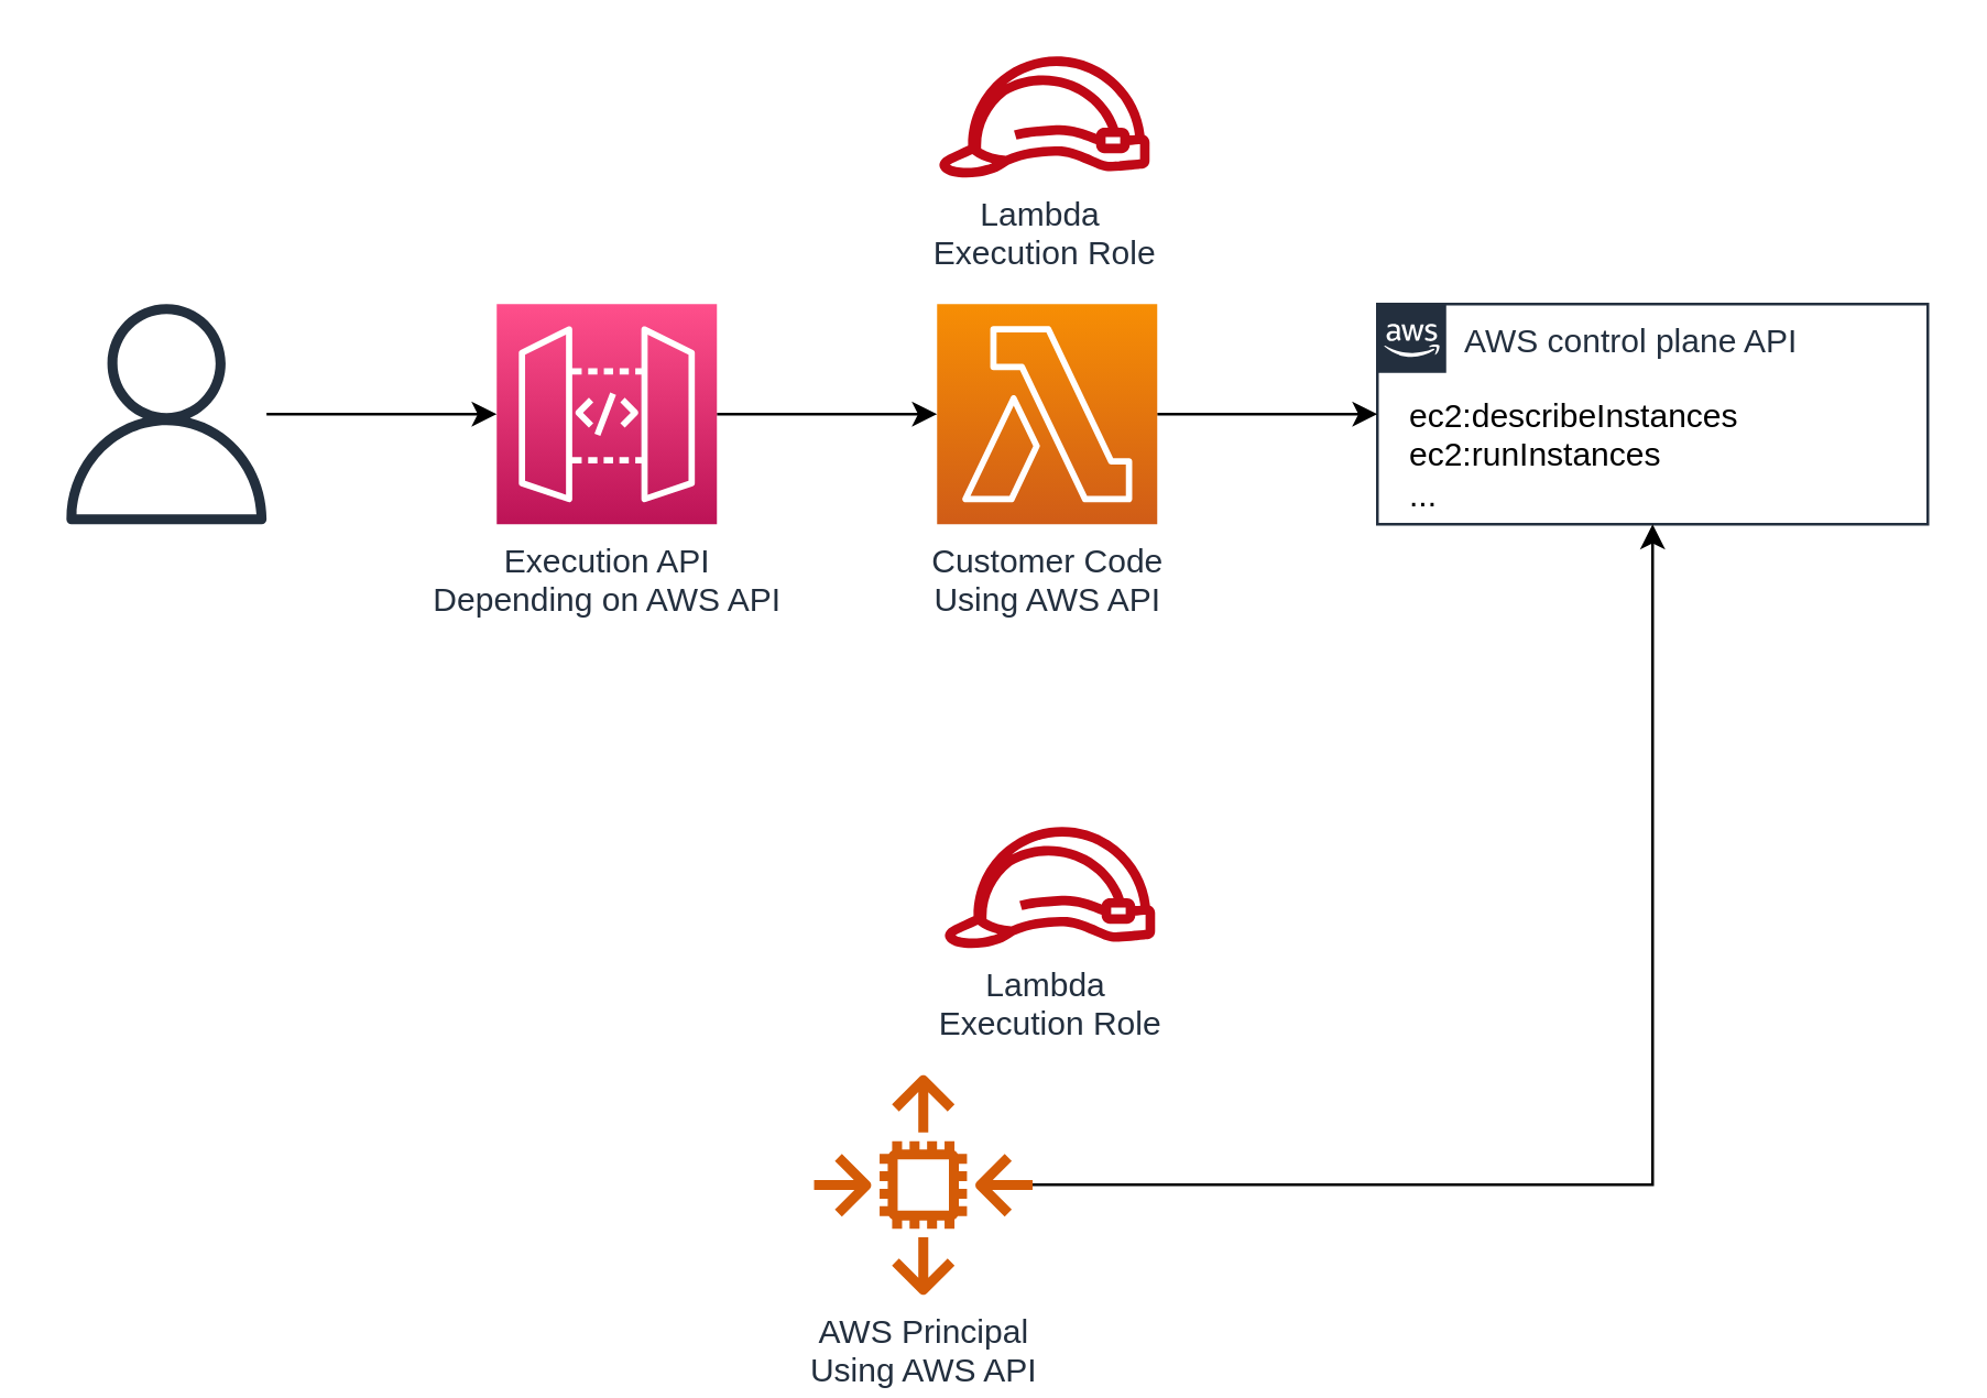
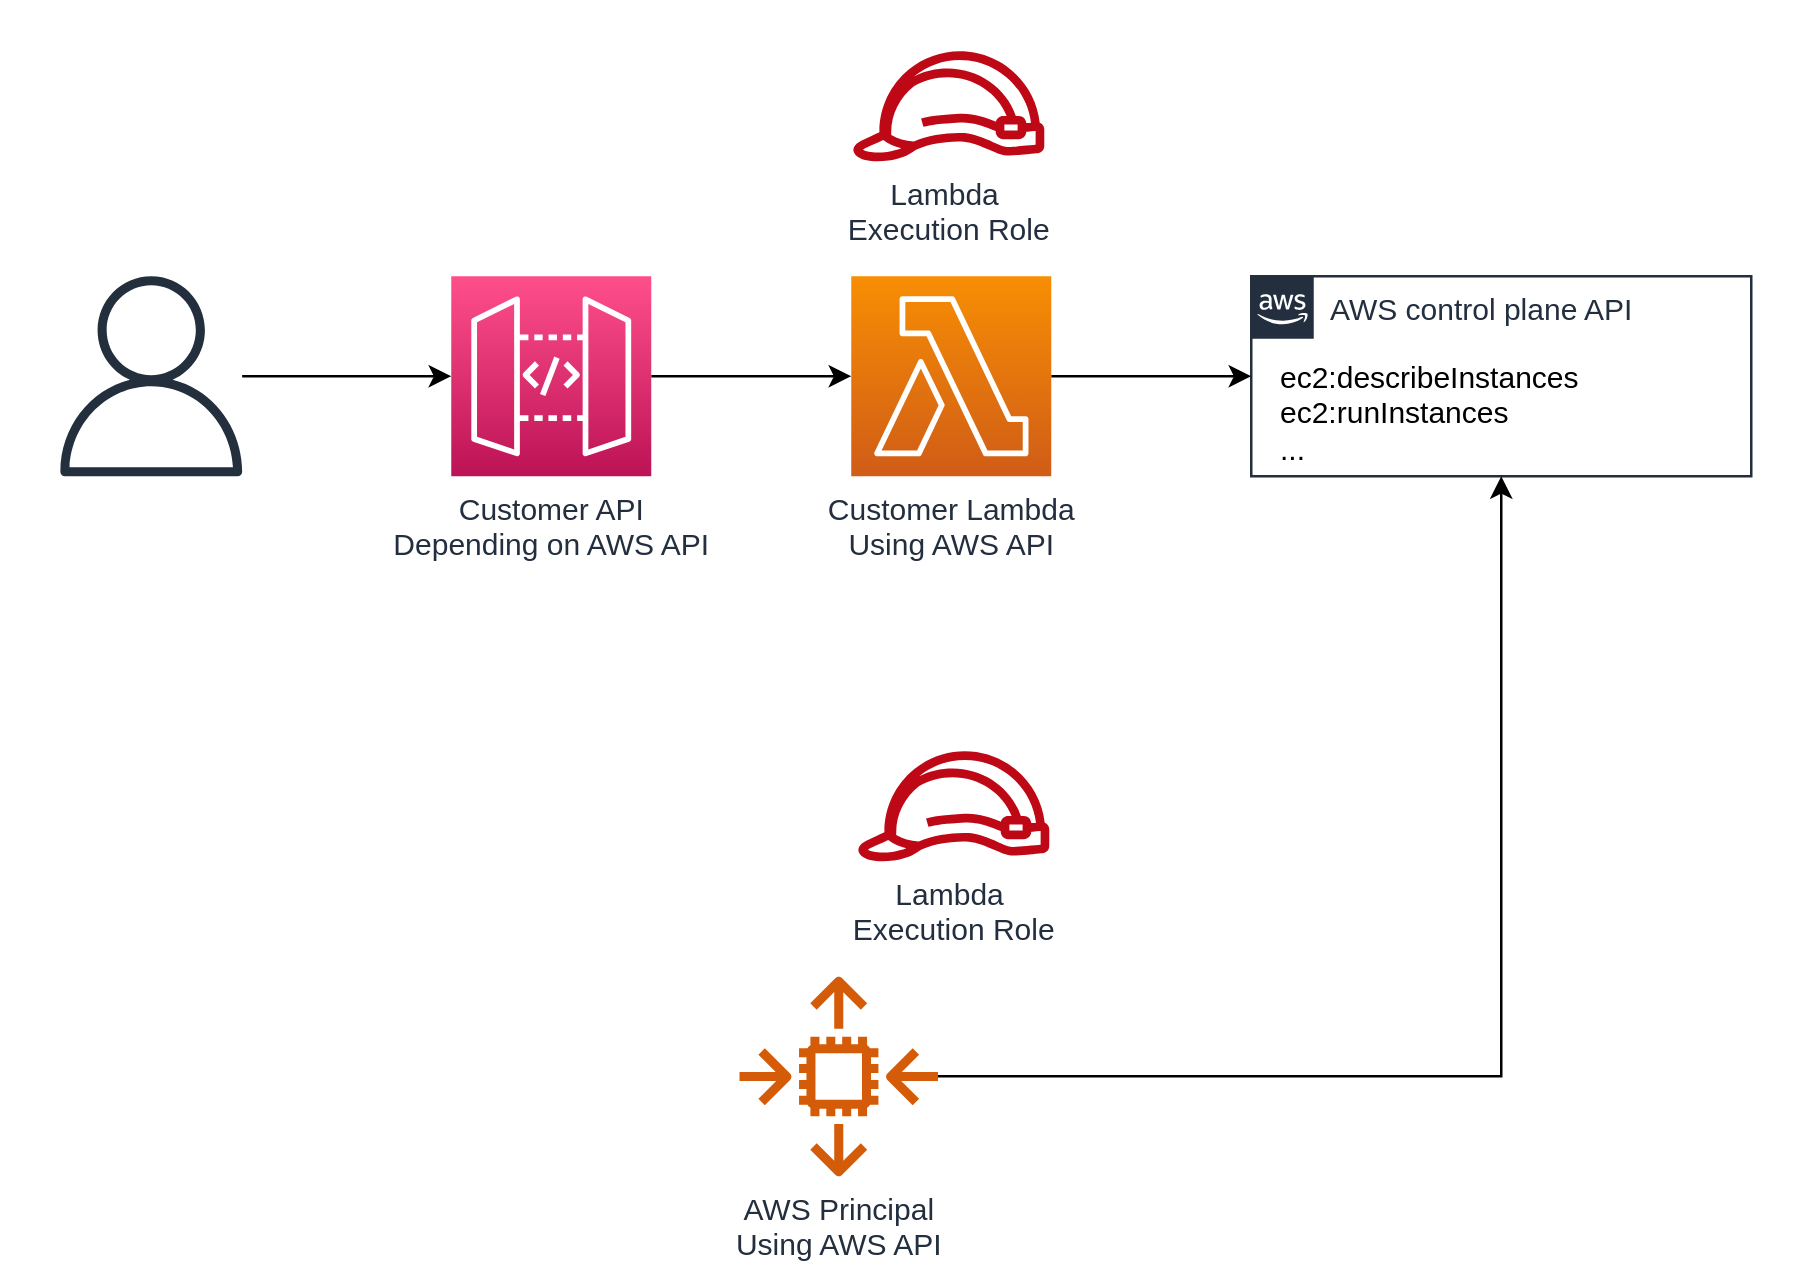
- <mxCell id="7" value="Execution API&lt;br&gt;Depending on AWS API" style="sketch=0;points=[[0,0,0],[0.25,0,0],[0.5,0,0],[0.75,0,0],[1,0,0],[0,1,0],[0.25,1,0],[0.5,1,0],[0.75,1,0],[1,1,0],[0,0.25,0],[0,0.5,0],[0,0.75,0],[1,0.25,0],[1,0.5,0],[1,0.75,0]];outlineConnect=0;fontColor=#232F3E;gradientColor=#FF4F8B;gradientDirection=north;fillColor=#BC1356;strokeColor=#ffffff;dashed=0;verticalLabelPosition=bottom;verticalAlign=top;align=center;html=1;fontSize=12;fontStyle=0;aspect=fixed;shape=mxgraph.aws4.resourceIcon;resIcon=mxgraph.aws4.api_gateway;" vertex="1" parent="1"><mxGeometry x="180" y="110" width="80" height="80" as="geometry" /></mxCell>
+ <mxCell id="7" value="Customer API&lt;br&gt;Depending on AWS API" style="sketch=0;points=[[0,0,0],[0.25,0,0],[0.5,0,0],[0.75,0,0],[1,0,0],[0,1,0],[0.25,1,0],[0.5,1,0],[0.75,1,0],[1,1,0],[0,0.25,0],[0,0.5,0],[0,0.75,0],[1,0.25,0],[1,0.5,0],[1,0.75,0]];outlineConnect=0;fontColor=#232F3E;gradientColor=#FF4F8B;gradientDirection=north;fillColor=#BC1356;strokeColor=#ffffff;dashed=0;verticalLabelPosition=bottom;verticalAlign=top;align=center;html=1;fontSize=12;fontStyle=0;aspect=fixed;shape=mxgraph.aws4.resourceIcon;resIcon=mxgraph.aws4.api_gateway;" vertex="1" parent="1"><mxGeometry x="180" y="110" width="80" height="80" as="geometry" /></mxCell>
- <mxCell id="4" value="Customer Code&lt;br&gt;Using AWS API" style="sketch=0;points=[[0,0,0],[0.25,0,0],[0.5,0,0],[0.75,0,0],[1,0,0],[0,1,0],[0.25,1,0],[0.5,1,0],[0.75,1,0],[1,1,0],[0,0.25,0],[0,0.5,0],[0,0.75,0],[1,0.25,0],[1,0.5,0],[1,0.75,0]];outlineConnect=0;fontColor=#232F3E;gradientColor=#F78E04;gradientDirection=north;fillColor=#D05C17;strokeColor=#ffffff;dashed=0;verticalLabelPosition=bottom;verticalAlign=top;align=center;html=1;fontSize=12;fontStyle=0;aspect=fixed;shape=mxgraph.aws4.resourceIcon;resIcon=mxgraph.aws4.lambda;" vertex="1" parent="1"><mxGeometry x="340" y="110" width="80" height="80" as="geometry" /></mxCell>
+ <mxCell id="4" value="Customer Lambda&lt;br&gt;Using AWS API" style="sketch=0;points=[[0,0,0],[0.25,0,0],[0.5,0,0],[0.75,0,0],[1,0,0],[0,1,0],[0.25,1,0],[0.5,1,0],[0.75,1,0],[1,1,0],[0,0.25,0],[0,0.5,0],[0,0.75,0],[1,0.25,0],[1,0.5,0],[1,0.75,0]];outlineConnect=0;fontColor=#232F3E;gradientColor=#F78E04;gradientDirection=north;fillColor=#D05C17;strokeColor=#ffffff;dashed=0;verticalLabelPosition=bottom;verticalAlign=top;align=center;html=1;fontSize=12;fontStyle=0;aspect=fixed;shape=mxgraph.aws4.resourceIcon;resIcon=mxgraph.aws4.lambda;" vertex="1" parent="1"><mxGeometry x="340" y="110" width="80" height="80" as="geometry" /></mxCell>
